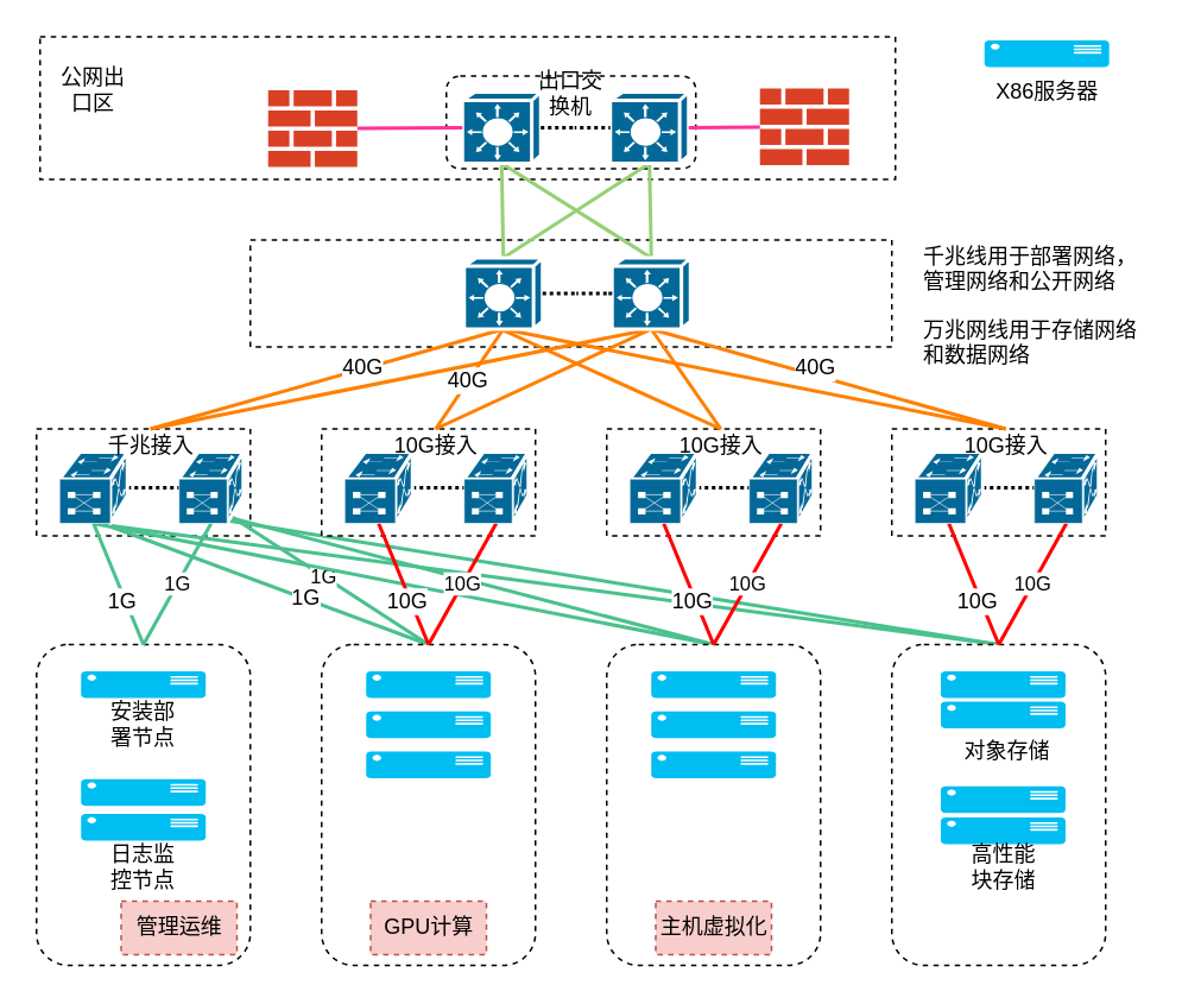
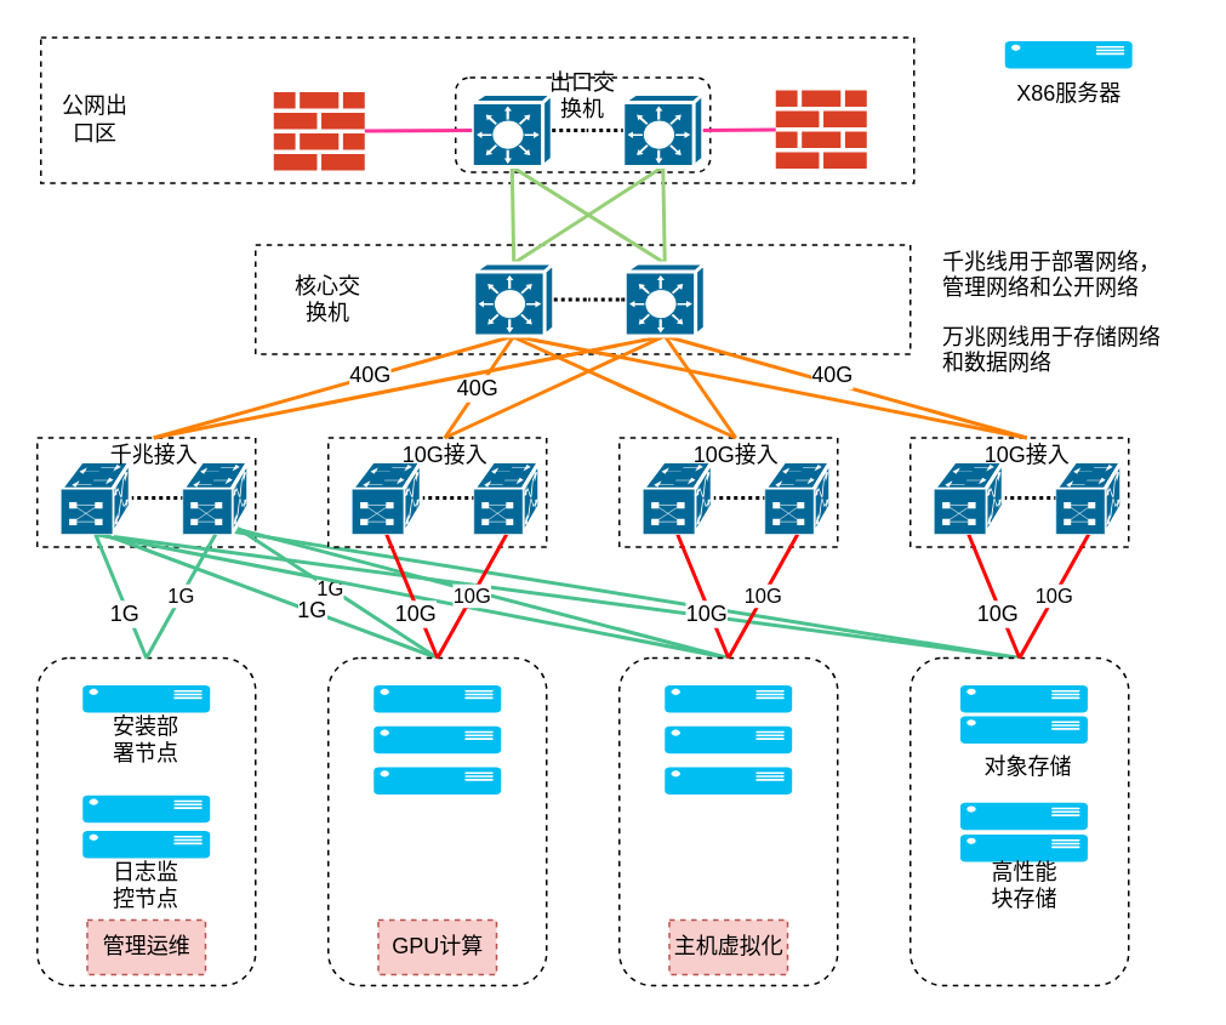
- <mxCell id="90" value="公网出口区" style="text;html=1;strokeColor=none;fillColor=none;align=center;verticalAlign=middle;whiteSpace=wrap;rounded=0;dashed=1;" vertex="1" parent="1"><mxGeometry x="32" y="40" width="40" height="20" as="geometry" /></mxCell>
+ <mxCell id="90" value="公网出口区" style="text;html=1;strokeColor=none;fillColor=none;align=center;verticalAlign=middle;whiteSpace=wrap;rounded=0;dashed=1;" vertex="1" parent="1"><mxGeometry x="32" y="55" width="40" height="20" as="geometry" /></mxCell>
+ <mxCell id="88" value="核心交换机" style="text;html=1;strokeColor=none;fillColor=none;align=center;verticalAlign=middle;whiteSpace=wrap;rounded=0;dashed=1;" vertex="1" parent="1"><mxGeometry x="160" y="154" width="40" height="20" as="geometry" /></mxCell>
- <mxCell id="34" value="管理运维" style="text;html=1;strokeColor=#b85450;fillColor=#f8cecc;align=center;verticalAlign=middle;whiteSpace=wrap;rounded=0;dashed=1;" vertex="1" parent="1"><mxGeometry x="67.5" y="505" width="65" height="30" as="geometry" /></mxCell>
+ <mxCell id="34" value="管理运维" style="text;html=1;strokeColor=#b85450;fillColor=#f8cecc;align=center;verticalAlign=middle;whiteSpace=wrap;rounded=0;dashed=1;" vertex="1" parent="1"><mxGeometry x="47.5" y="505" width="65" height="30" as="geometry" /></mxCell>
